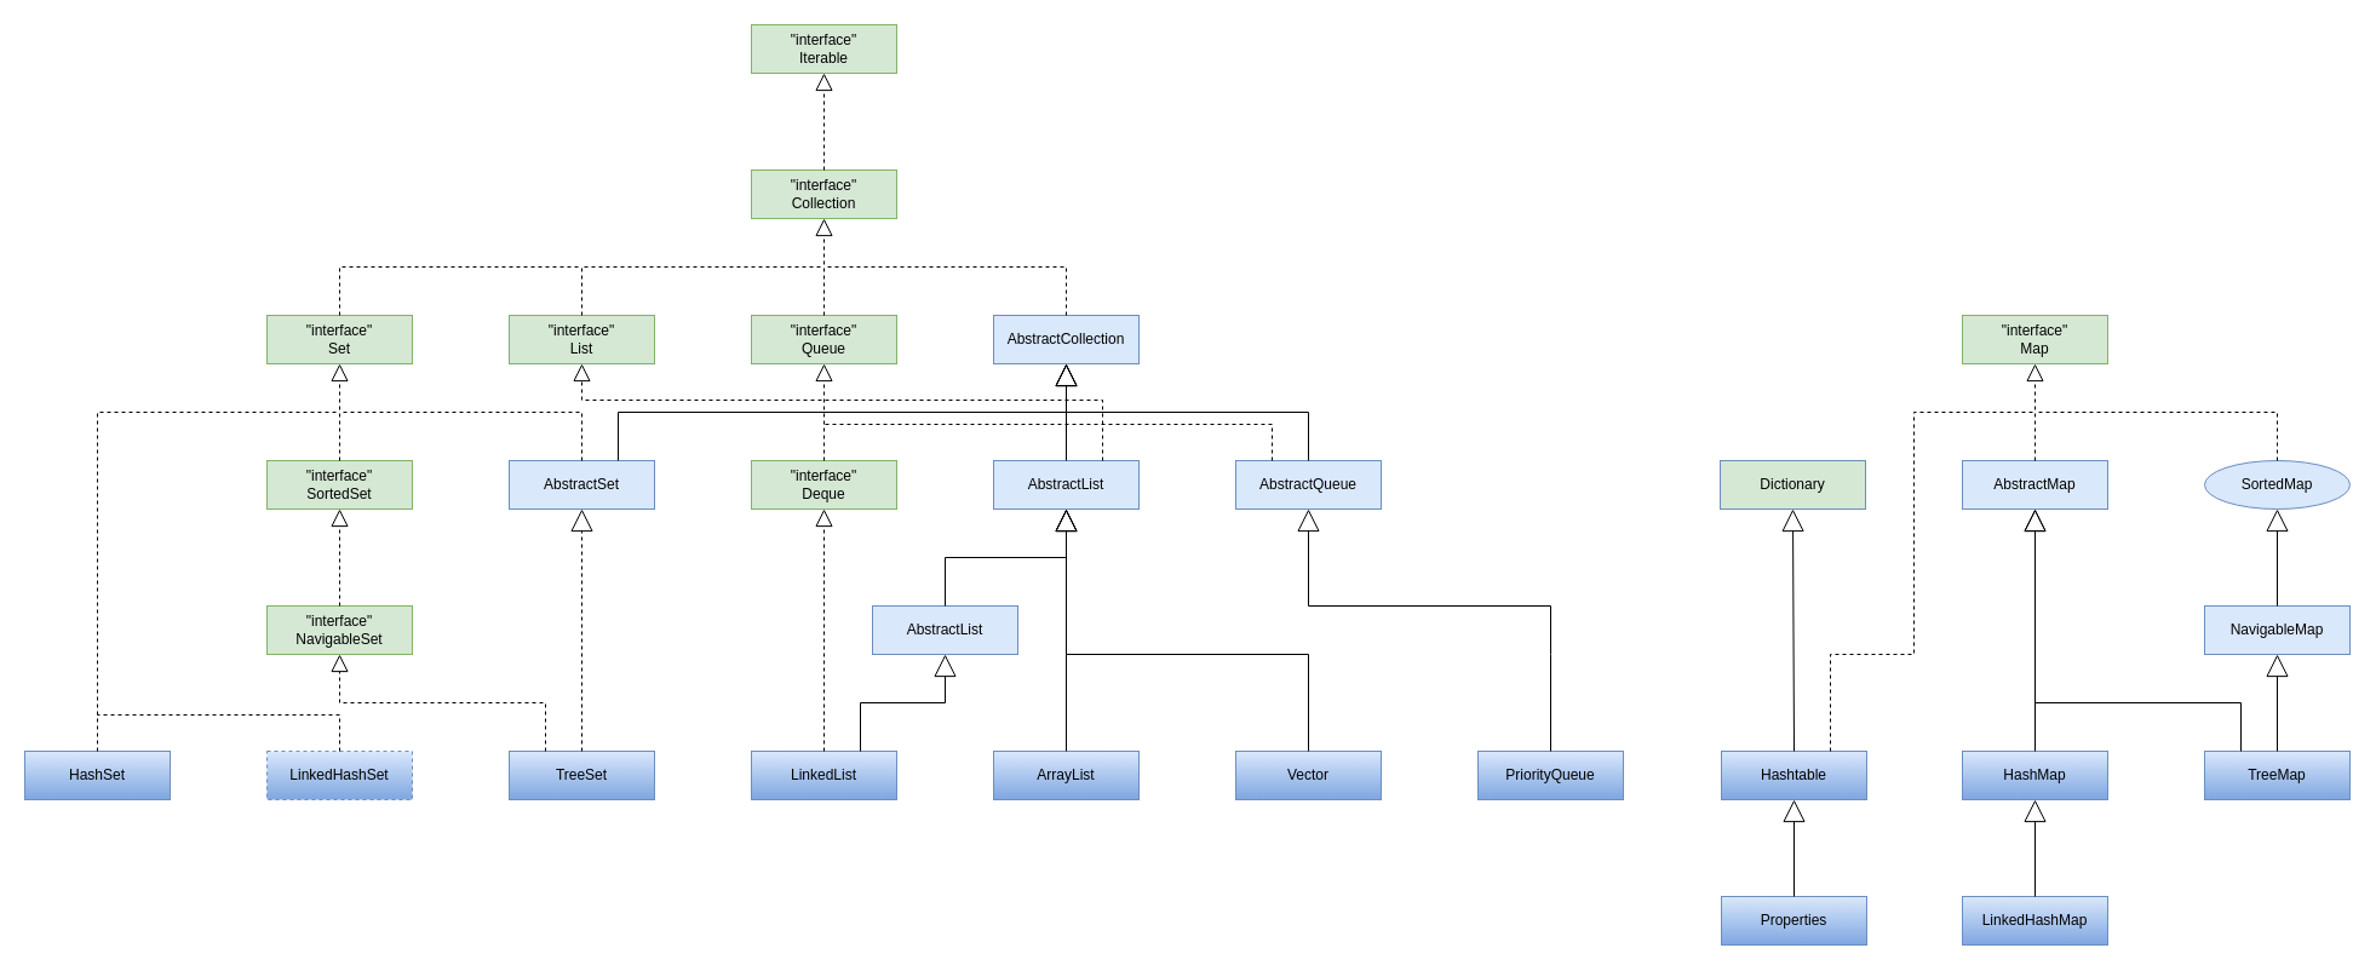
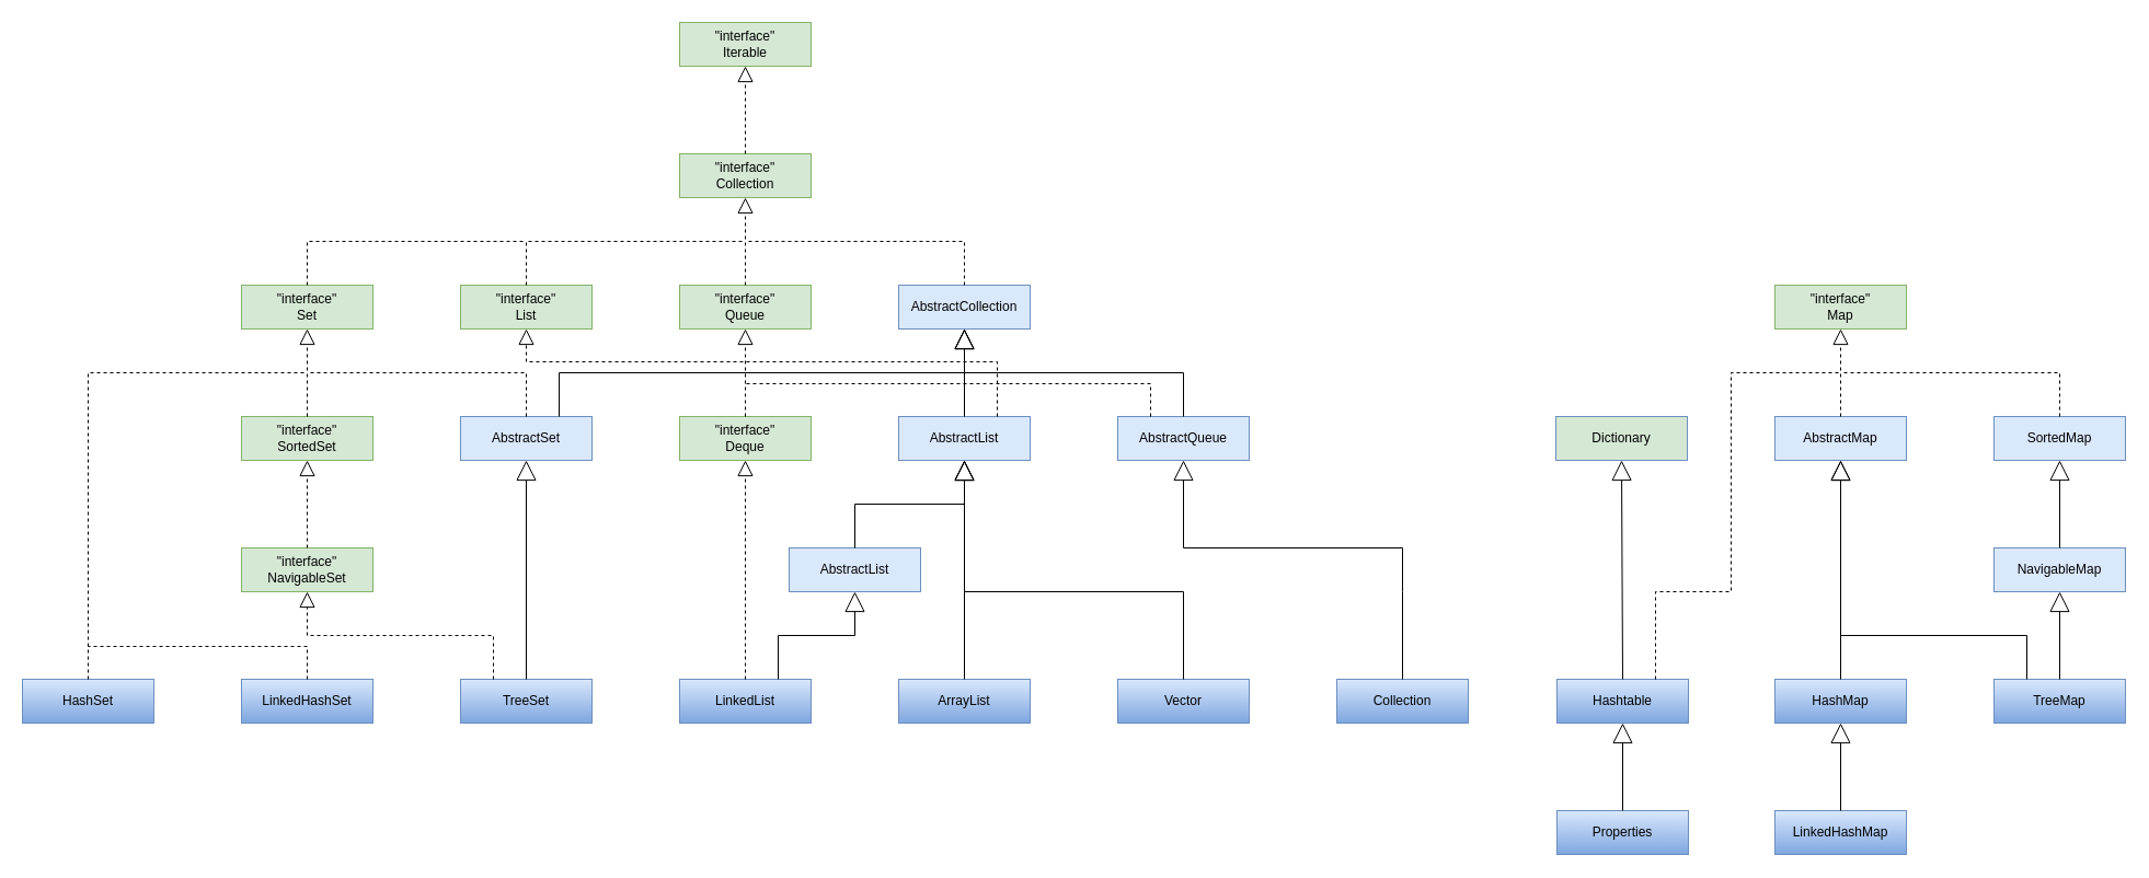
- <mxCell id="18" value="SortedMap" style="ellipse;whiteSpace=wrap;html=1;fillColor=#dae8fc;strokeColor=#6c8ebf;" vertex="1" parent="1"><mxGeometry x="1820" y="380" width="120" height="40" as="geometry" /></mxCell>
+ <mxCell id="18" value="SortedMap" style="rounded=0;whiteSpace=wrap;html=1;fillColor=#dae8fc;strokeColor=#6c8ebf;" vertex="1" parent="1"><mxGeometry x="1820" y="380" width="120" height="40" as="geometry" /></mxCell>
- <mxCell id="52" value="" style="endArrow=block;endSize=16;endFill=0;html=1;rounded=0;exitX=0.5;exitY=0;exitDx=0;exitDy=0;entryX=0.5;entryY=1;entryDx=0;entryDy=0;dashed=1;" edge="1" parent="1" source="21" target="11"><mxGeometry width="160" relative="1" as="geometry"><mxPoint x="890" y="630" as="sourcePoint" /><mxPoint x="890" y="430" as="targetPoint" /><Array as="points" /></mxGeometry></mxCell>
+ <mxCell id="52" value="" style="endArrow=block;endSize=16;endFill=0;html=1;rounded=0;exitX=0.5;exitY=0;exitDx=0;exitDy=0;entryX=0.5;entryY=1;entryDx=0;entryDy=0;" edge="1" parent="1" source="21" target="11"><mxGeometry width="160" relative="1" as="geometry"><mxPoint x="890" y="630" as="sourcePoint" /><mxPoint x="890" y="430" as="targetPoint" /><Array as="points" /></mxGeometry></mxCell>
- <mxCell id="20" value="LinkedHashSet" style="rounded=0;whiteSpace=wrap;html=1;fillColor=#dae8fc;strokeColor=#6c8ebf;gradientColor=#7ea6e0;dashed=1;" vertex="1" parent="1"><mxGeometry x="220" y="620" width="120" height="40" as="geometry" /></mxCell>
+ <mxCell id="20" value="LinkedHashSet" style="rounded=0;whiteSpace=wrap;html=1;fillColor=#dae8fc;strokeColor=#6c8ebf;gradientColor=#7ea6e0;" vertex="1" parent="1"><mxGeometry x="220" y="620" width="120" height="40" as="geometry" /></mxCell>
- <mxCell id="25" value="PriorityQueue" style="rounded=0;whiteSpace=wrap;html=1;fillColor=#dae8fc;strokeColor=#6c8ebf;gradientColor=#7ea6e0;" vertex="1" parent="1"><mxGeometry x="1220" y="620" width="120" height="40" as="geometry" /></mxCell>
+ <mxCell id="25" value="Collection" style="rounded=0;whiteSpace=wrap;html=1;fillColor=#dae8fc;strokeColor=#6c8ebf;gradientColor=#7ea6e0;" vertex="1" parent="1"><mxGeometry x="1220" y="620" width="120" height="40" as="geometry" /></mxCell>
